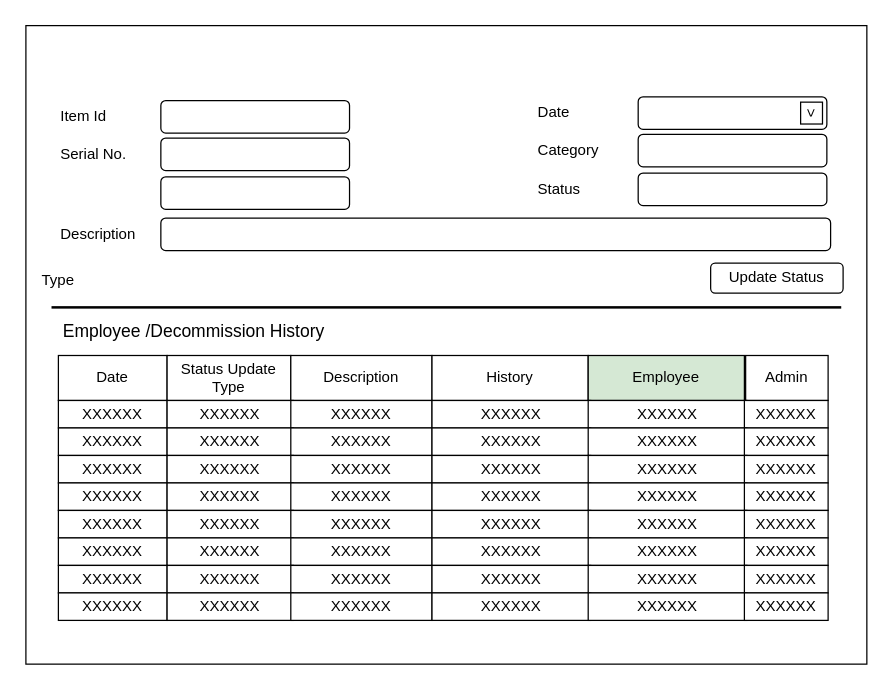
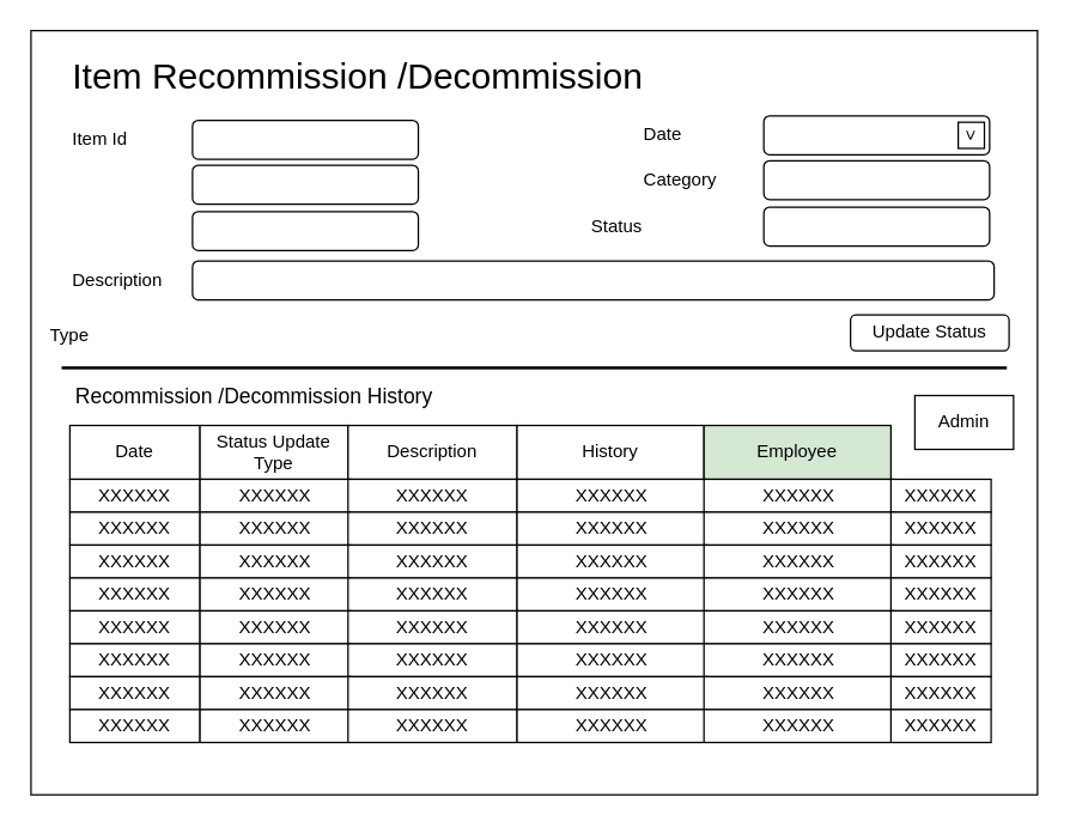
+ <mxCell id="20" value="&lt;font style=&quot;font-size: 24px&quot;&gt;Item Recommission /Decommission&lt;/font&gt;" style="text;html=1;strokeColor=none;fillColor=none;align=left;verticalAlign=middle;whiteSpace=wrap;rounded=0;" vertex="1" parent="1"><mxGeometry x="46" y="41" width="416" height="20" as="geometry" /></mxCell>
- <mxCell id="5" value="Serial No." style="text;html=1;strokeColor=none;fillColor=none;align=left;verticalAlign=middle;whiteSpace=wrap;rounded=0;" vertex="1" parent="1"><mxGeometry x="46" y="113" width="74" height="20" as="geometry" /></mxCell>
- <mxCell id="15" value="Status" style="text;html=1;strokeColor=none;fillColor=none;align=left;verticalAlign=middle;whiteSpace=wrap;rounded=0;" vertex="1" parent="1"><mxGeometry x="428" y="141" width="74" height="20" as="geometry" /></mxCell>
+ <mxCell id="15" value="Status" style="text;html=1;strokeColor=none;fillColor=none;align=left;verticalAlign=middle;whiteSpace=wrap;rounded=0;" vertex="1" parent="1"><mxGeometry x="393" y="141" width="74" height="20" as="geometry" /></mxCell>
- <mxCell id="21" value="&lt;font style=&quot;font-size: 14px&quot;&gt;Employee /Decommission History&lt;/font&gt;" style="text;html=1;strokeColor=none;fillColor=none;align=left;verticalAlign=middle;whiteSpace=wrap;rounded=0;" vertex="1" parent="1"><mxGeometry x="48" y="255" width="416" height="20" as="geometry" /></mxCell>
+ <mxCell id="21" value="&lt;font style=&quot;font-size: 14px&quot;&gt;Recommission /Decommission History&lt;/font&gt;" style="text;html=1;strokeColor=none;fillColor=none;align=left;verticalAlign=middle;whiteSpace=wrap;rounded=0;" vertex="1" parent="1"><mxGeometry x="48" y="255" width="416" height="20" as="geometry" /></mxCell>
- <mxCell id="27" value="Admin" style="rounded=0;whiteSpace=wrap;html=1;" vertex="1" parent="1"><mxGeometry x="596" y="284" width="66" height="36" as="geometry" /></mxCell>
+ <mxCell id="27" value="Admin" style="rounded=0;whiteSpace=wrap;html=1;" vertex="1" parent="1"><mxGeometry x="611" y="264" width="66" height="36" as="geometry" /></mxCell>
